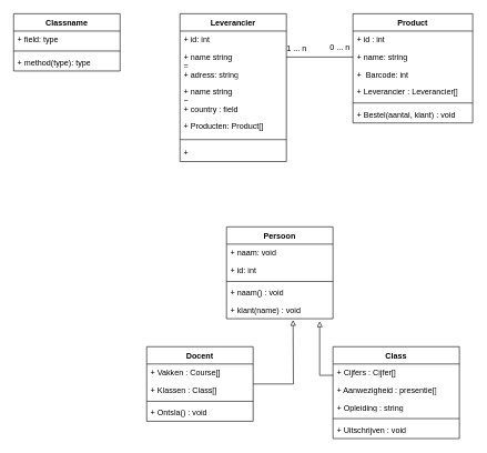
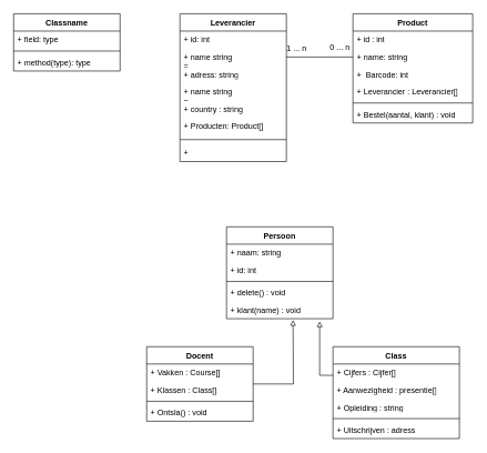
- <mxCell id="14" value="+ country : field" style="text;strokeColor=none;fillColor=none;align=left;verticalAlign=top;spacingLeft=4;spacingRight=4;overflow=hidden;rotatable=0;points=[[0,0.5],[1,0.5]];portConstraint=eastwest;whiteSpace=wrap;html=1;" parent="9" vertex="1"><mxGeometry y="130" width="160" height="26" as="geometry" /></mxCell>
+ <mxCell id="14" value="+ country : string" style="text;strokeColor=none;fillColor=none;align=left;verticalAlign=top;spacingLeft=4;spacingRight=4;overflow=hidden;rotatable=0;points=[[0,0.5],[1,0.5]];portConstraint=eastwest;whiteSpace=wrap;html=1;" parent="9" vertex="1"><mxGeometry y="130" width="160" height="26" as="geometry" /></mxCell>
- <mxCell id="26" value="+ naam: void" style="text;strokeColor=none;fillColor=none;align=left;verticalAlign=top;spacingLeft=4;spacingRight=4;overflow=hidden;rotatable=0;points=[[0,0.5],[1,0.5]];portConstraint=eastwest;whiteSpace=wrap;html=1;" parent="25" vertex="1"><mxGeometry y="26" width="160" height="26" as="geometry" /></mxCell>
+ <mxCell id="26" value="+ naam: string" style="text;strokeColor=none;fillColor=none;align=left;verticalAlign=top;spacingLeft=4;spacingRight=4;overflow=hidden;rotatable=0;points=[[0,0.5],[1,0.5]];portConstraint=eastwest;whiteSpace=wrap;html=1;" parent="25" vertex="1"><mxGeometry y="26" width="160" height="26" as="geometry" /></mxCell>
- <mxCell id="29" value="+ naam() : void" style="text;strokeColor=none;fillColor=none;align=left;verticalAlign=top;spacingLeft=4;spacingRight=4;overflow=hidden;rotatable=0;points=[[0,0.5],[1,0.5]];portConstraint=eastwest;whiteSpace=wrap;html=1;" parent="25" vertex="1"><mxGeometry y="86" width="160" height="26" as="geometry" /></mxCell>
+ <mxCell id="29" value="+ delete() : void" style="text;strokeColor=none;fillColor=none;align=left;verticalAlign=top;spacingLeft=4;spacingRight=4;overflow=hidden;rotatable=0;points=[[0,0.5],[1,0.5]];portConstraint=eastwest;whiteSpace=wrap;html=1;" parent="25" vertex="1"><mxGeometry y="86" width="160" height="26" as="geometry" /></mxCell>
- <mxCell id="42" value="+ Uitschrijven : void" style="text;strokeColor=none;fillColor=none;align=left;verticalAlign=top;spacingLeft=4;spacingRight=4;overflow=hidden;rotatable=0;points=[[0,0.5],[1,0.5]];portConstraint=eastwest;whiteSpace=wrap;html=1;" parent="37" vertex="1"><mxGeometry y="112" width="190" height="26" as="geometry" /></mxCell>
+ <mxCell id="42" value="+ Uitschrijven : adress" style="text;strokeColor=none;fillColor=none;align=left;verticalAlign=top;spacingLeft=4;spacingRight=4;overflow=hidden;rotatable=0;points=[[0,0.5],[1,0.5]];portConstraint=eastwest;whiteSpace=wrap;html=1;" parent="37" vertex="1"><mxGeometry y="112" width="190" height="26" as="geometry" /></mxCell>
